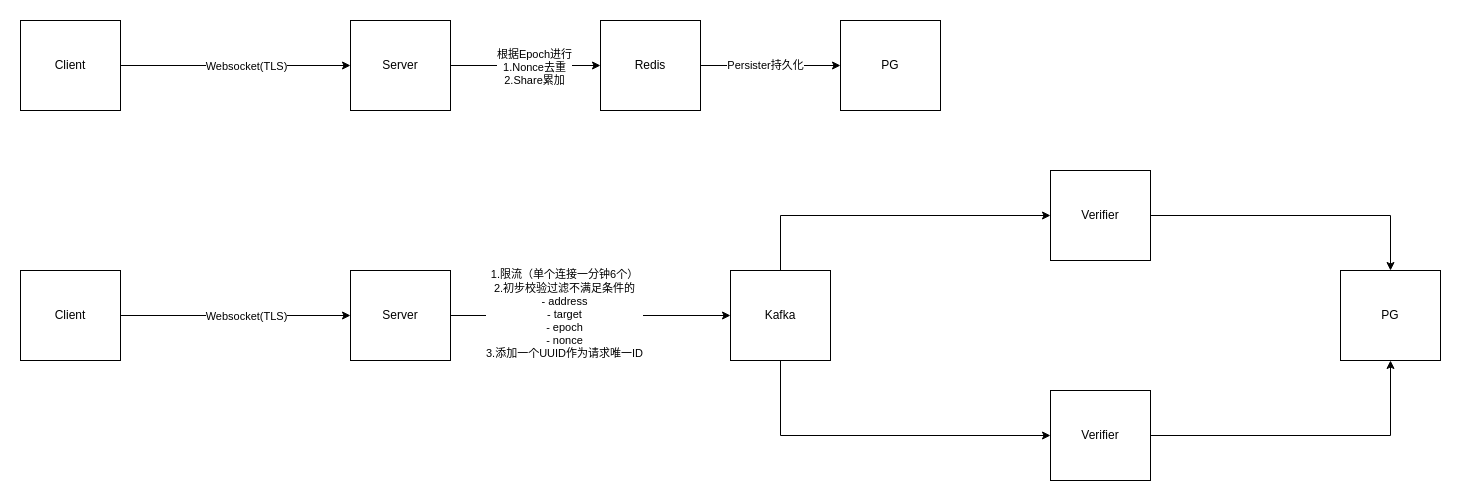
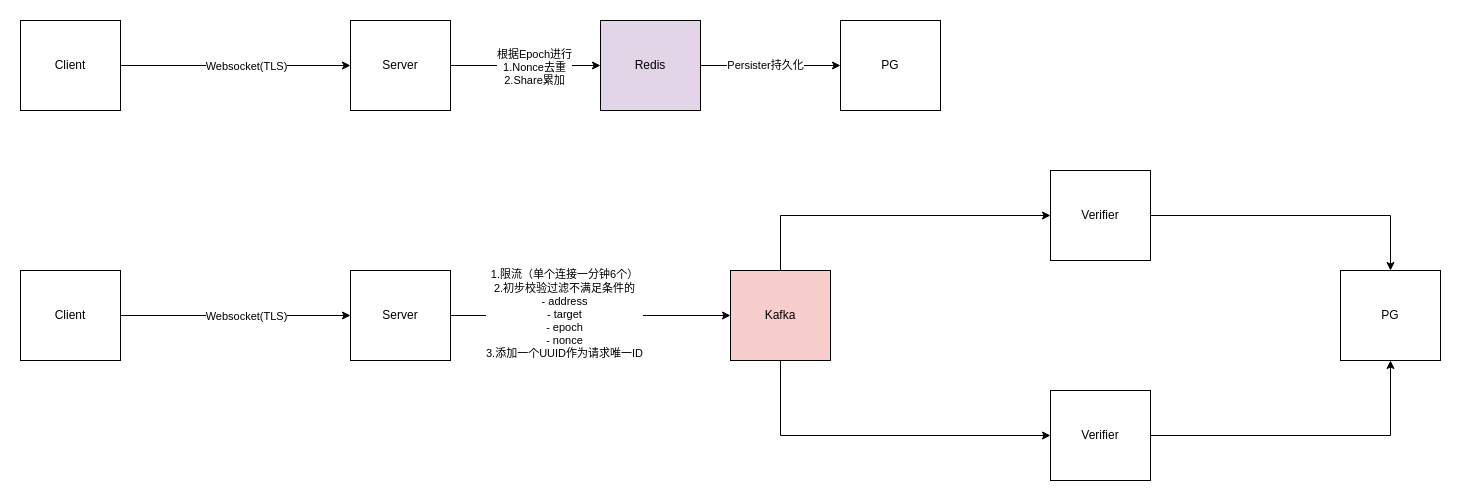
- <mxCell id="10" value="Redis" style="rounded=0;whiteSpace=wrap;html=1;" vertex="1" parent="1"><mxGeometry x="600" y="20" width="100" height="90" as="geometry" /></mxCell>
+ <mxCell id="10" value="Redis" style="rounded=0;whiteSpace=wrap;html=1;fillColor=#e1d5e7;" vertex="1" parent="1"><mxGeometry x="600" y="20" width="100" height="90" as="geometry" /></mxCell>
- <mxCell id="20" value="Kafka" style="rounded=0;whiteSpace=wrap;html=1;" vertex="1" parent="1"><mxGeometry x="730" y="270" width="100" height="90" as="geometry" /></mxCell>
+ <mxCell id="20" value="Kafka" style="rounded=0;whiteSpace=wrap;html=1;fillColor=#f8cecc;" vertex="1" parent="1"><mxGeometry x="730" y="270" width="100" height="90" as="geometry" /></mxCell>
